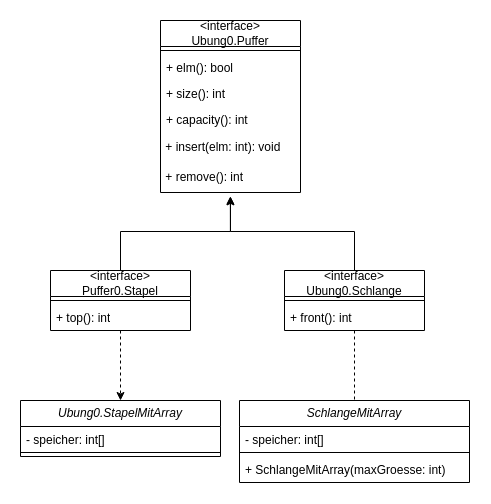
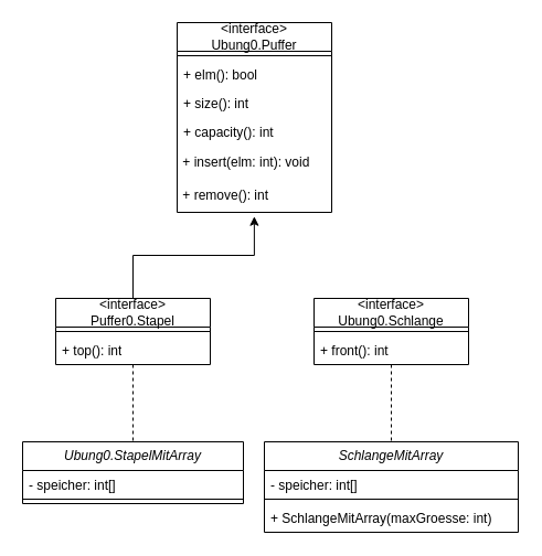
- <mxCell id="21" style="edgeStyle=orthogonalEdgeStyle;rounded=0;orthogonalLoop=1;jettySize=auto;html=1;entryX=0.5;entryY=1.147;entryDx=0;entryDy=0;entryPerimeter=0;" parent="1" source="23" target="15" edge="1"><mxGeometry relative="1" as="geometry" /></mxCell>
- <mxCell id="17" style="edgeStyle=orthogonalEdgeStyle;rounded=0;orthogonalLoop=1;jettySize=auto;html=1;entryX=0.5;entryY=0;entryDx=0;entryDy=0;dashed=1;" parent="1" source="18" target="6" edge="1"><mxGeometry relative="1" as="geometry" /></mxCell>
+ <mxCell id="17" style="edgeStyle=orthogonalEdgeStyle;rounded=0;orthogonalLoop=1;jettySize=auto;html=1;entryX=0.5;entryY=0;entryDx=0;entryDy=0;dashed=1;endArrow=none;" parent="1" source="18" target="6" edge="1"><mxGeometry relative="1" as="geometry" /></mxCell>
